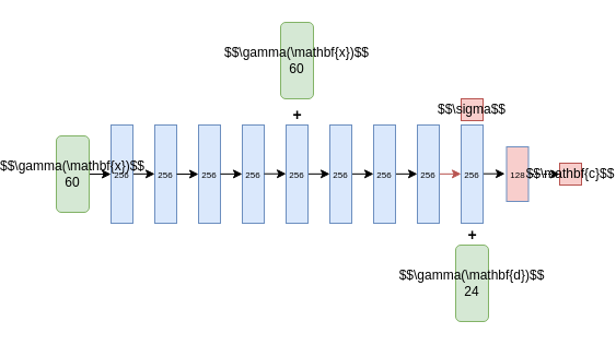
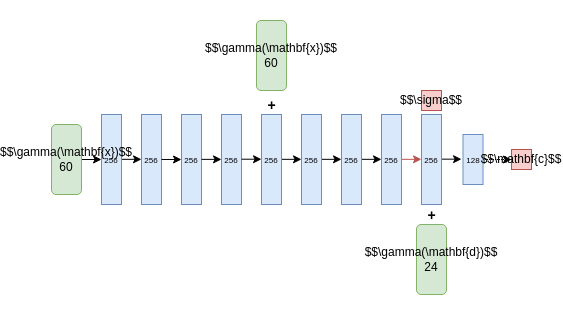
- <mxCell id="16" value="&lt;font style=&quot;font-size: 8px;&quot;&gt;128&lt;/font&gt;" style="rounded=0;whiteSpace=wrap;html=1;rotation=0;fillColor=#f8cecc;strokeColor=#6c8ebf;" vertex="1" parent="1"><mxGeometry x="431.5" y="134" width="20" height="50" as="geometry" /></mxCell>
+ <mxCell id="16" value="&lt;font style=&quot;font-size: 8px;&quot;&gt;128&lt;/font&gt;" style="rounded=0;whiteSpace=wrap;html=1;rotation=0;fillColor=#dae8fc;strokeColor=#6c8ebf;" vertex="1" parent="1"><mxGeometry x="431.5" y="134" width="20" height="50" as="geometry" /></mxCell>
